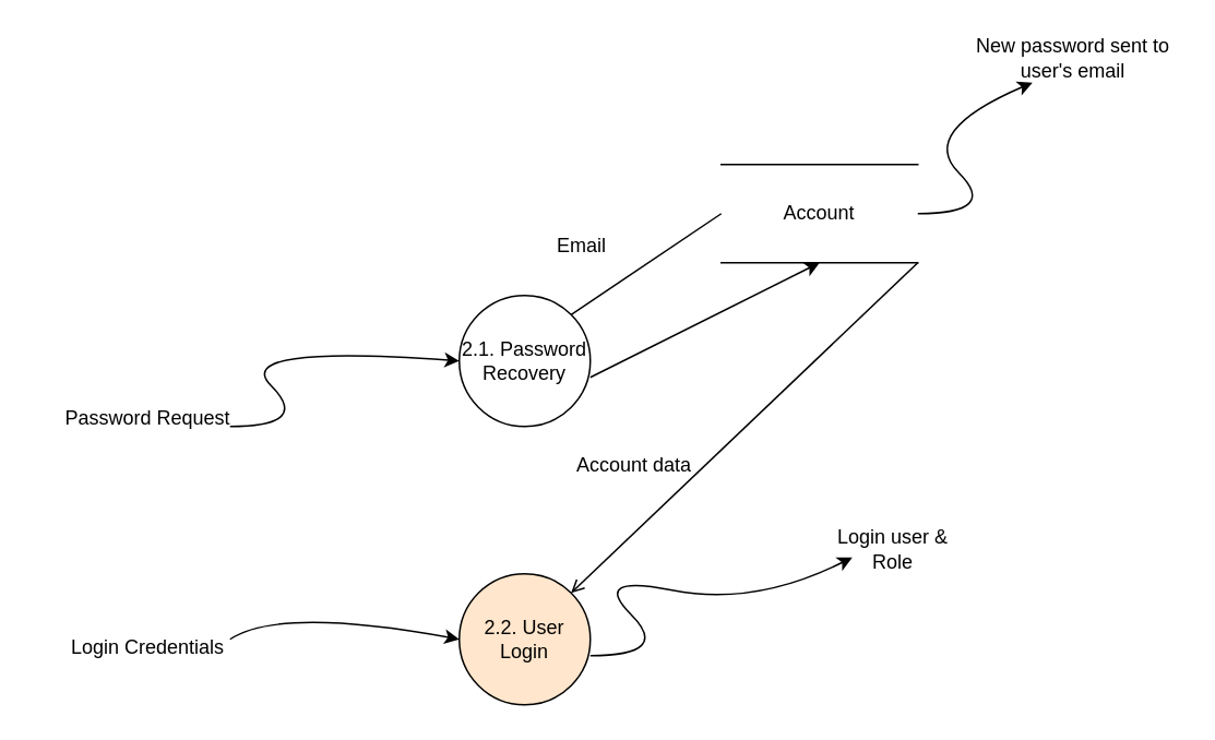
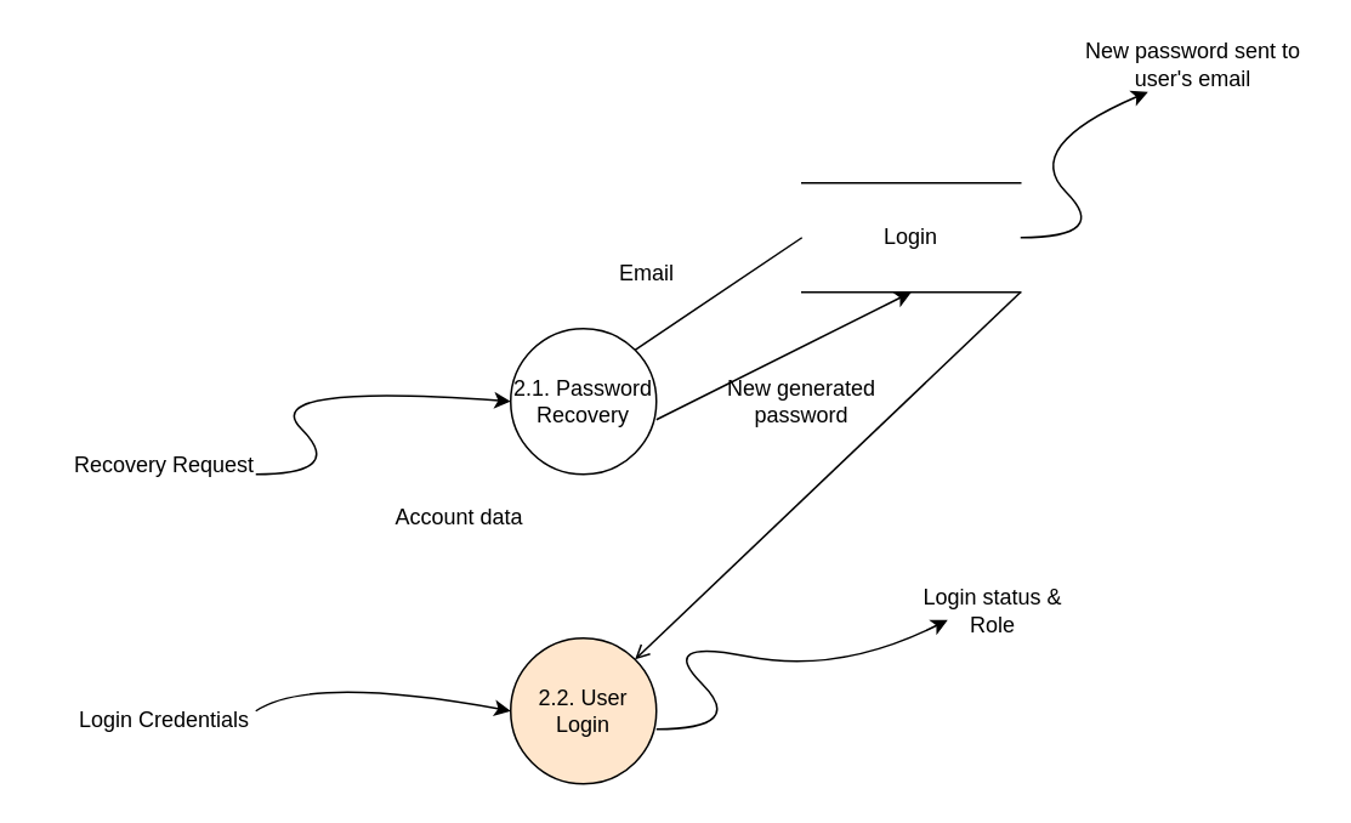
- <mxCell id="8" value="Account" style="shape=partialRectangle;whiteSpace=wrap;html=1;left=0;right=0;fillColor=none;" vertex="1" parent="1"><mxGeometry x="440" y="100" width="120" height="60" as="geometry" /></mxCell>
+ <mxCell id="8" value="Login" style="shape=partialRectangle;whiteSpace=wrap;html=1;left=0;right=0;fillColor=none;" vertex="1" parent="1"><mxGeometry x="440" y="100" width="120" height="60" as="geometry" /></mxCell>
+ <mxCell id="12" value="New generated password" style="text;html=1;whiteSpace=wrap;strokeColor=none;fillColor=none;align=center;verticalAlign=middle;rounded=0;" vertex="1" parent="1"><mxGeometry x="390" y="205" width="100" height="30" as="geometry" /></mxCell>
- <mxCell id="5" value="Password Request" style="text;html=1;whiteSpace=wrap;strokeColor=none;fillColor=none;align=center;verticalAlign=middle;rounded=0;" vertex="1" parent="1"><mxGeometry x="20" y="240" width="140" height="30" as="geometry" /></mxCell>
+ <mxCell id="5" value="Recovery Request" style="text;html=1;whiteSpace=wrap;strokeColor=none;fillColor=none;align=center;verticalAlign=middle;rounded=0;" vertex="1" parent="1"><mxGeometry x="20" y="240" width="140" height="30" as="geometry" /></mxCell>
- <mxCell id="14" value="Account data" style="text;whiteSpace=wrap;html=1;" vertex="1" parent="1"><mxGeometry x="350" y="270" width="80" height="40" as="geometry" /></mxCell>
+ <mxCell id="14" value="Account data" style="text;whiteSpace=wrap;html=1;" vertex="1" parent="1"><mxGeometry x="215" y="270" width="80" height="40" as="geometry" /></mxCell>
- <mxCell id="18" value="Login user &amp;amp; Role" style="text;html=1;whiteSpace=wrap;strokeColor=none;fillColor=none;align=center;verticalAlign=middle;rounded=0;" vertex="1" parent="1"><mxGeometry x="500" y="320" width="90" height="30" as="geometry" /></mxCell>
+ <mxCell id="18" value="Login status &amp;amp; Role" style="text;html=1;whiteSpace=wrap;strokeColor=none;fillColor=none;align=center;verticalAlign=middle;rounded=0;" vertex="1" parent="1"><mxGeometry x="500" y="320" width="90" height="30" as="geometry" /></mxCell>
